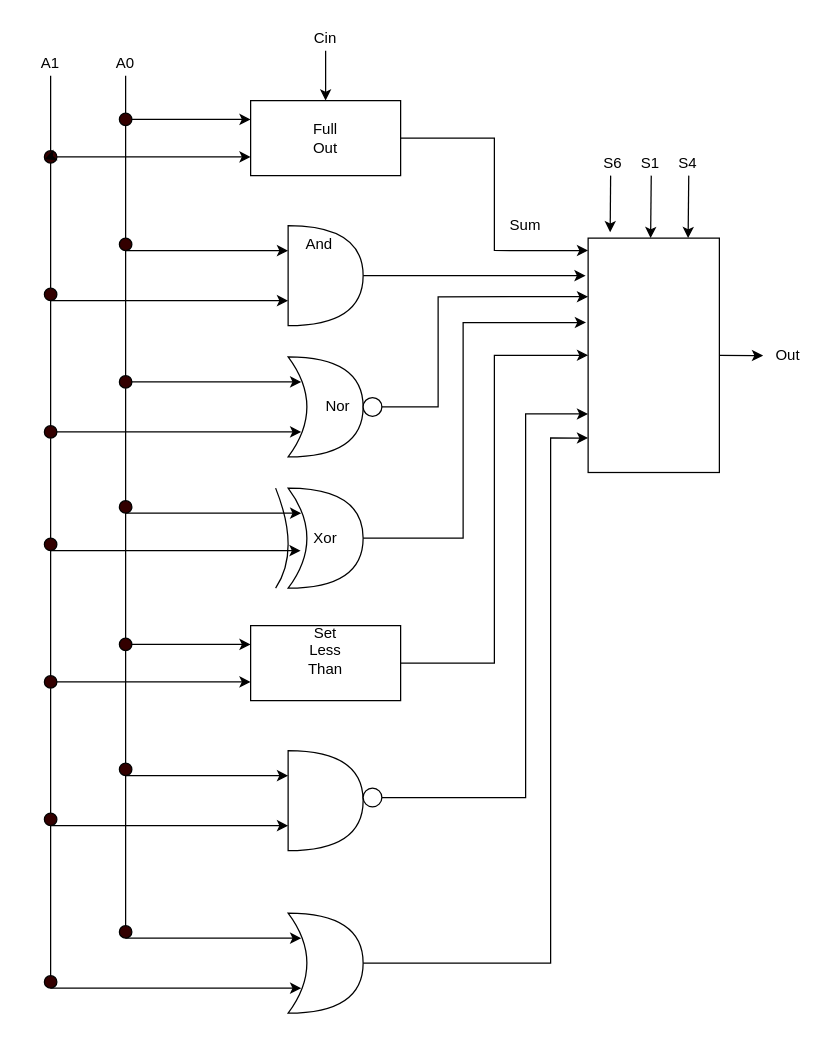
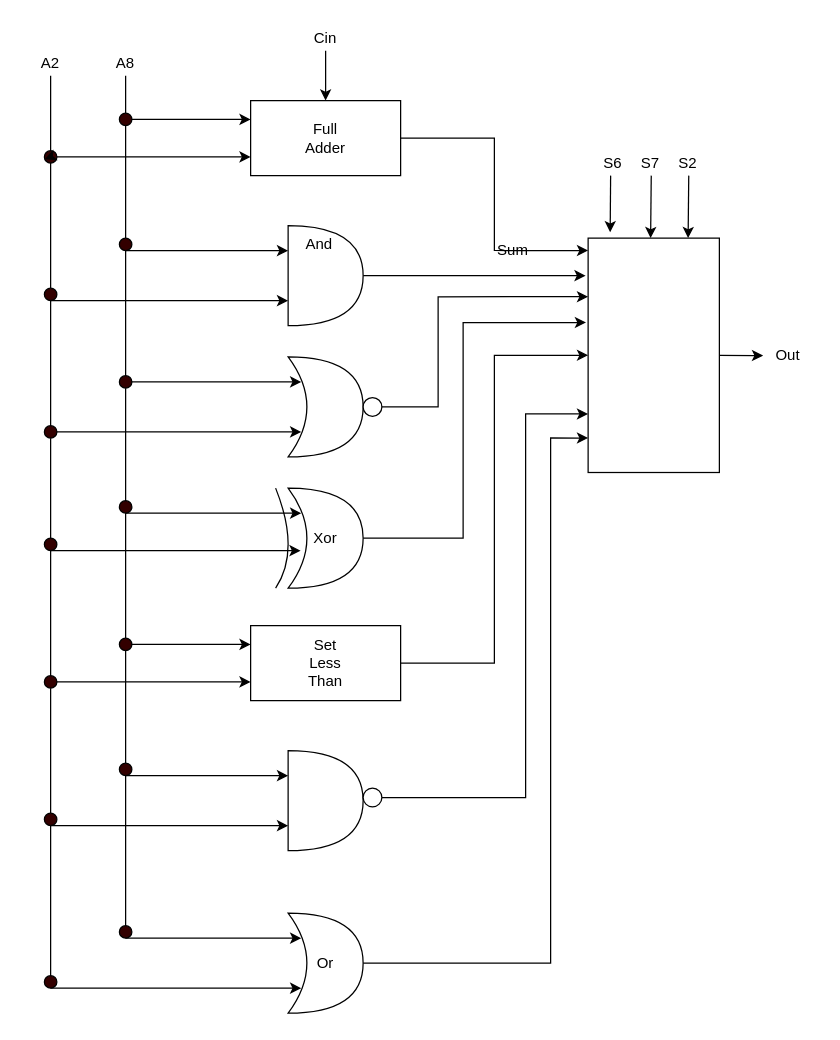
- <mxCell id="36" value="A1" style="text;html=1;strokeColor=none;fillColor=none;align=center;verticalAlign=middle;whiteSpace=wrap;rounded=0;" vertex="1" parent="1"><mxGeometry x="20" y="40" width="40" height="20" as="geometry" /></mxCell>
+ <mxCell id="36" value="A2" style="text;html=1;strokeColor=none;fillColor=none;align=center;verticalAlign=middle;whiteSpace=wrap;rounded=0;" vertex="1" parent="1"><mxGeometry x="20" y="40" width="40" height="20" as="geometry" /></mxCell>
- <mxCell id="30" value="A0" style="text;html=1;strokeColor=none;fillColor=none;align=center;verticalAlign=middle;whiteSpace=wrap;rounded=0;" vertex="1" parent="1"><mxGeometry x="80" y="40" width="40" height="20" as="geometry" /></mxCell>
+ <mxCell id="30" value="A8" style="text;html=1;strokeColor=none;fillColor=none;align=center;verticalAlign=middle;whiteSpace=wrap;rounded=0;" vertex="1" parent="1"><mxGeometry x="80" y="40" width="40" height="20" as="geometry" /></mxCell>
- <mxCell id="6" value="Full Out" style="text;html=1;strokeColor=none;fillColor=none;align=center;verticalAlign=middle;whiteSpace=wrap;rounded=0;" vertex="1" parent="1"><mxGeometry x="240" y="100" width="40" height="20" as="geometry" /></mxCell>
+ <mxCell id="6" value="Full Adder" style="text;html=1;strokeColor=none;fillColor=none;align=center;verticalAlign=middle;whiteSpace=wrap;rounded=0;" vertex="1" parent="1"><mxGeometry x="240" y="100" width="40" height="20" as="geometry" /></mxCell>
- <mxCell id="27" value="S1" style="text;html=1;strokeColor=none;fillColor=none;align=center;verticalAlign=middle;whiteSpace=wrap;rounded=0;" vertex="1" parent="1"><mxGeometry x="500" y="120" width="40" height="20" as="geometry" /></mxCell>
+ <mxCell id="27" value="S7" style="text;html=1;strokeColor=none;fillColor=none;align=center;verticalAlign=middle;whiteSpace=wrap;rounded=0;" vertex="1" parent="1"><mxGeometry x="500" y="120" width="40" height="20" as="geometry" /></mxCell>
- <mxCell id="54" value="S4" style="text;html=1;strokeColor=none;fillColor=none;align=center;verticalAlign=middle;whiteSpace=wrap;rounded=0;" vertex="1" parent="1"><mxGeometry x="530" y="120" width="40" height="20" as="geometry" /></mxCell>
+ <mxCell id="54" value="S2" style="text;html=1;strokeColor=none;fillColor=none;align=center;verticalAlign=middle;whiteSpace=wrap;rounded=0;" vertex="1" parent="1"><mxGeometry x="530" y="120" width="40" height="20" as="geometry" /></mxCell>
- <mxCell id="25" value="Sum" style="text;html=1;strokeColor=none;fillColor=none;align=center;verticalAlign=middle;whiteSpace=wrap;rounded=0;" vertex="1" parent="1"><mxGeometry x="400" y="170" width="40" height="20" as="geometry" /></mxCell>
+ <mxCell id="25" value="Sum" style="text;html=1;strokeColor=none;fillColor=none;align=center;verticalAlign=middle;whiteSpace=wrap;rounded=0;" vertex="1" parent="1"><mxGeometry x="390" y="190" width="40" height="20" as="geometry" /></mxCell>
- <mxCell id="15" value="Nor" style="text;html=1;strokeColor=none;fillColor=none;align=center;verticalAlign=middle;whiteSpace=wrap;rounded=0;" vertex="1" parent="1"><mxGeometry x="250" y="315" width="40" height="20" as="geometry" /></mxCell>
- <mxCell id="57" value="Set Less Than" style="text;html=1;strokeColor=none;fillColor=none;align=center;verticalAlign=middle;whiteSpace=wrap;rounded=0;" vertex="1" parent="1"><mxGeometry x="240" y="510" width="40" height="20" as="geometry" /></mxCell>
+ <mxCell id="57" value="Set Less Than" style="text;html=1;strokeColor=none;fillColor=none;align=center;verticalAlign=middle;whiteSpace=wrap;rounded=0;" vertex="1" parent="1"><mxGeometry x="240" y="520" width="40" height="20" as="geometry" /></mxCell>
+ <mxCell id="64" value="Or" style="text;html=1;strokeColor=none;fillColor=none;align=center;verticalAlign=middle;whiteSpace=wrap;rounded=0;" vertex="1" parent="1"><mxGeometry x="240" y="760" width="40" height="20" as="geometry" /></mxCell>
